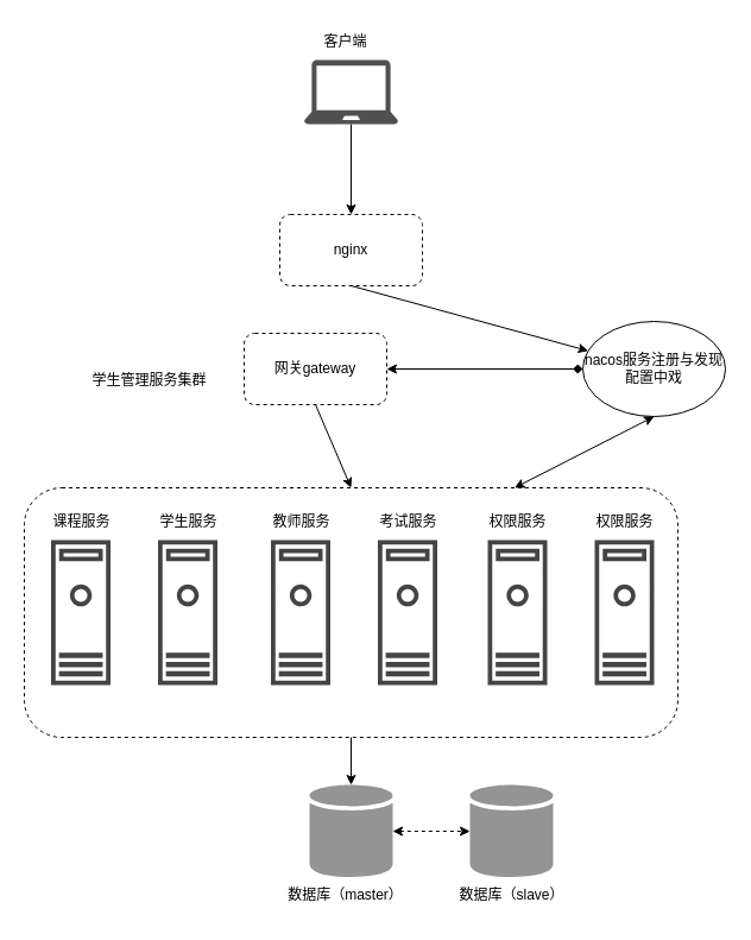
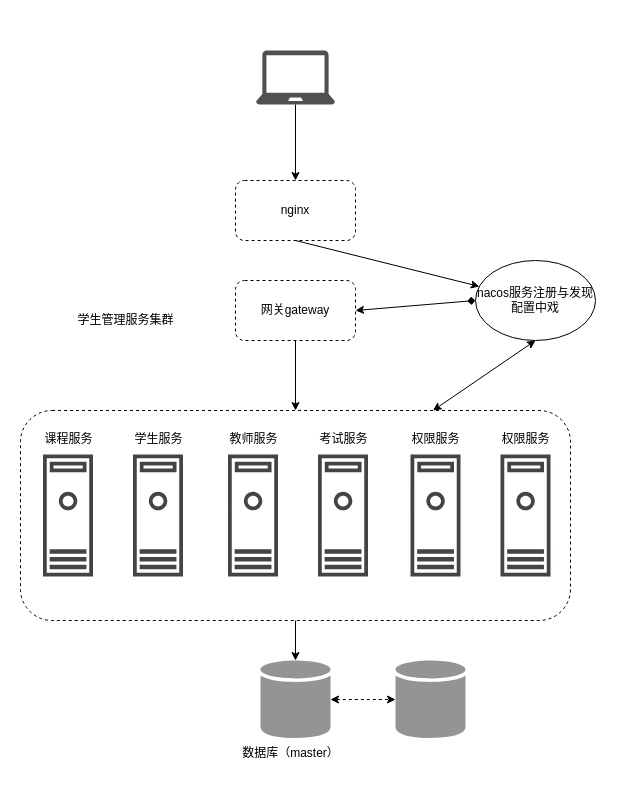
- <mxCell id="10" value="客户端" style="text;html=1;align=center;verticalAlign=middle;resizable=0;points=[];autosize=1;strokeColor=none;fillColor=none;" vertex="1" parent="1"><mxGeometry x="259.5" y="20" width="60" height="30" as="geometry" /></mxCell>
- <mxCell id="27" value="网关gateway" style="rounded=1;whiteSpace=wrap;html=1;dashed=1;fillColor=#FFFFFF;gradientColor=#FFFFFF;" vertex="1" parent="1"><mxGeometry x="205" y="280" width="120" height="60" as="geometry" /></mxCell>
+ <mxCell id="27" value="网关gateway" style="rounded=1;whiteSpace=wrap;html=1;dashed=1;fillColor=#FFFFFF;gradientColor=#FFFFFF;" vertex="1" parent="1"><mxGeometry x="235" y="280" width="120" height="60" as="geometry" /></mxCell>
- <mxCell id="28" value="nacos服务注册与发现配置中戏" style="ellipse;whiteSpace=wrap;html=1;fillColor=#FFFFFF;gradientColor=#FFFFFF;" vertex="1" parent="1"><mxGeometry x="490" y="270" width="120" height="80" as="geometry" /></mxCell>
+ <mxCell id="28" value="nacos服务注册与发现配置中戏" style="ellipse;whiteSpace=wrap;html=1;fillColor=#FFFFFF;gradientColor=#FFFFFF;" vertex="1" parent="1"><mxGeometry x="475" y="260" width="120" height="80" as="geometry" /></mxCell>
- <mxCell id="14" value="数据库（slave）" style="text;html=1;align=center;verticalAlign=middle;resizable=0;points=[];autosize=1;strokeColor=none;fillColor=none;" vertex="1" parent="1"><mxGeometry x="375" y="738.02" width="110" height="30" as="geometry" /></mxCell>
